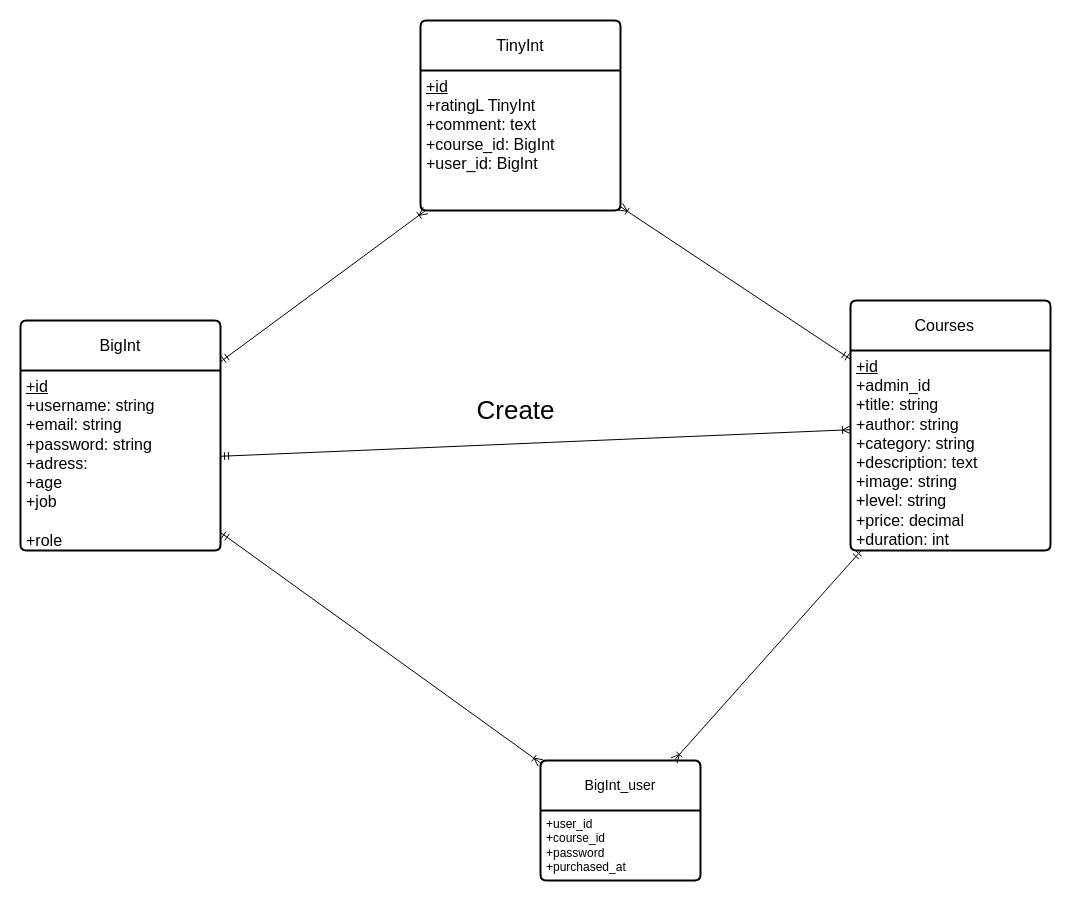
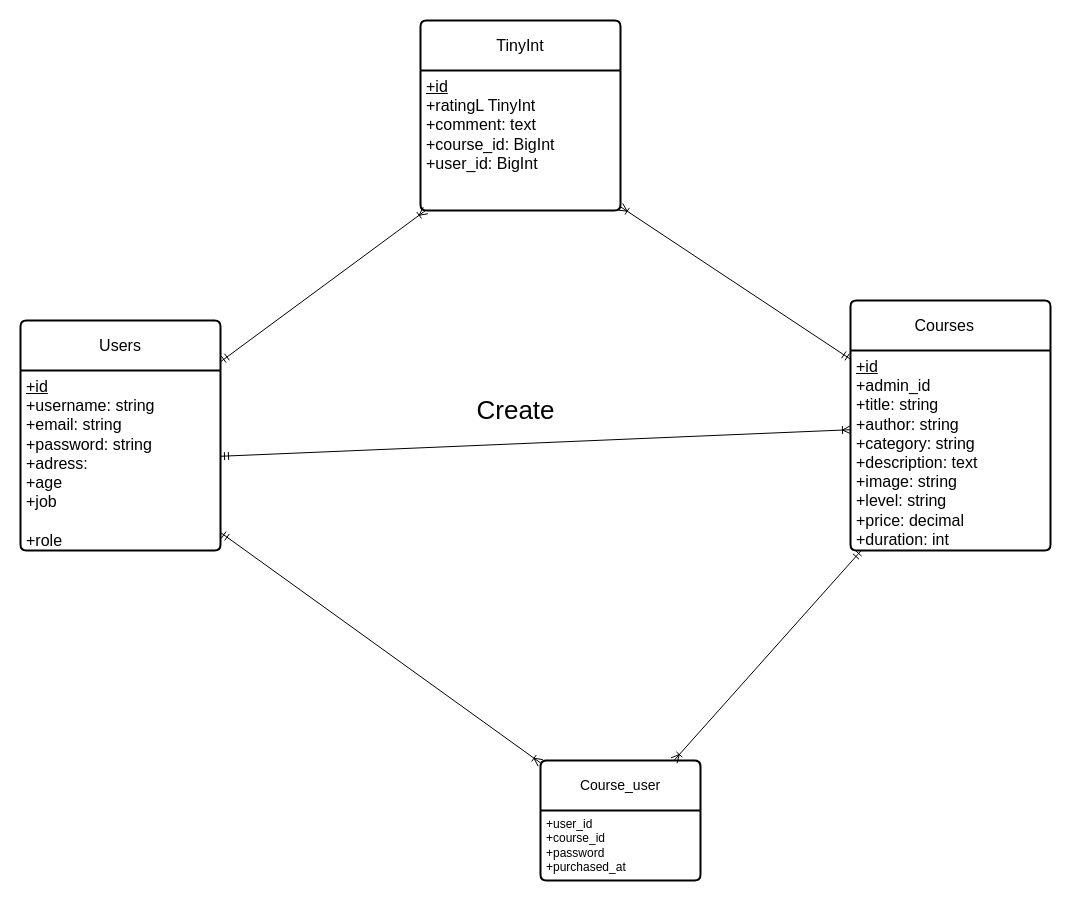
- <mxCell id="3" value="BigInt" style="swimlane;childLayout=stackLayout;horizontal=1;startSize=50;horizontalStack=0;rounded=1;fontSize=16;fontStyle=0;strokeWidth=2;resizeParent=0;resizeLast=1;shadow=0;dashed=0;align=center;arcSize=4;whiteSpace=wrap;html=1;" parent="1" vertex="1"><mxGeometry x="20" y="320" width="200" height="230" as="geometry" /></mxCell>
+ <mxCell id="3" value="Users" style="swimlane;childLayout=stackLayout;horizontal=1;startSize=50;horizontalStack=0;rounded=1;fontSize=16;fontStyle=0;strokeWidth=2;resizeParent=0;resizeLast=1;shadow=0;dashed=0;align=center;arcSize=4;whiteSpace=wrap;html=1;" parent="1" vertex="1"><mxGeometry x="20" y="320" width="200" height="230" as="geometry" /></mxCell>
- <mxCell id="10" value="BigInt_user" style="swimlane;childLayout=stackLayout;horizontal=1;startSize=50;horizontalStack=0;rounded=1;fontSize=14;fontStyle=0;strokeWidth=2;resizeParent=0;resizeLast=1;shadow=0;dashed=0;align=center;arcSize=4;whiteSpace=wrap;html=1;" parent="1" vertex="1"><mxGeometry x="540" y="760" width="160" height="120" as="geometry" /></mxCell>
+ <mxCell id="10" value="Course_user" style="swimlane;childLayout=stackLayout;horizontal=1;startSize=50;horizontalStack=0;rounded=1;fontSize=14;fontStyle=0;strokeWidth=2;resizeParent=0;resizeLast=1;shadow=0;dashed=0;align=center;arcSize=4;whiteSpace=wrap;html=1;" parent="1" vertex="1"><mxGeometry x="540" y="760" width="160" height="120" as="geometry" /></mxCell>
